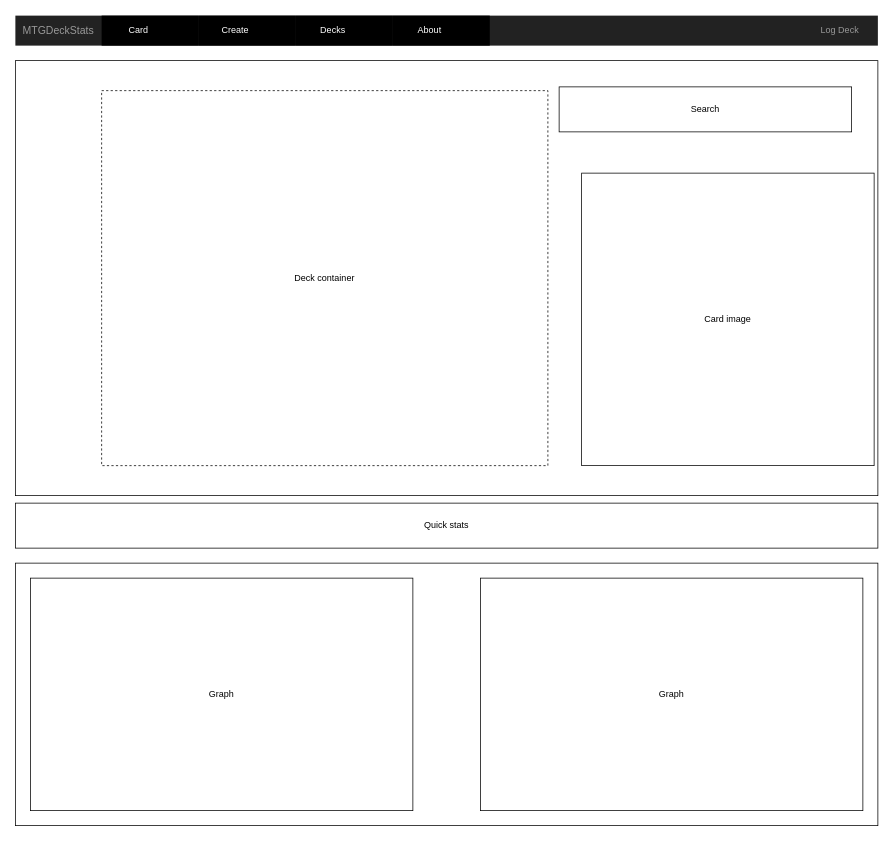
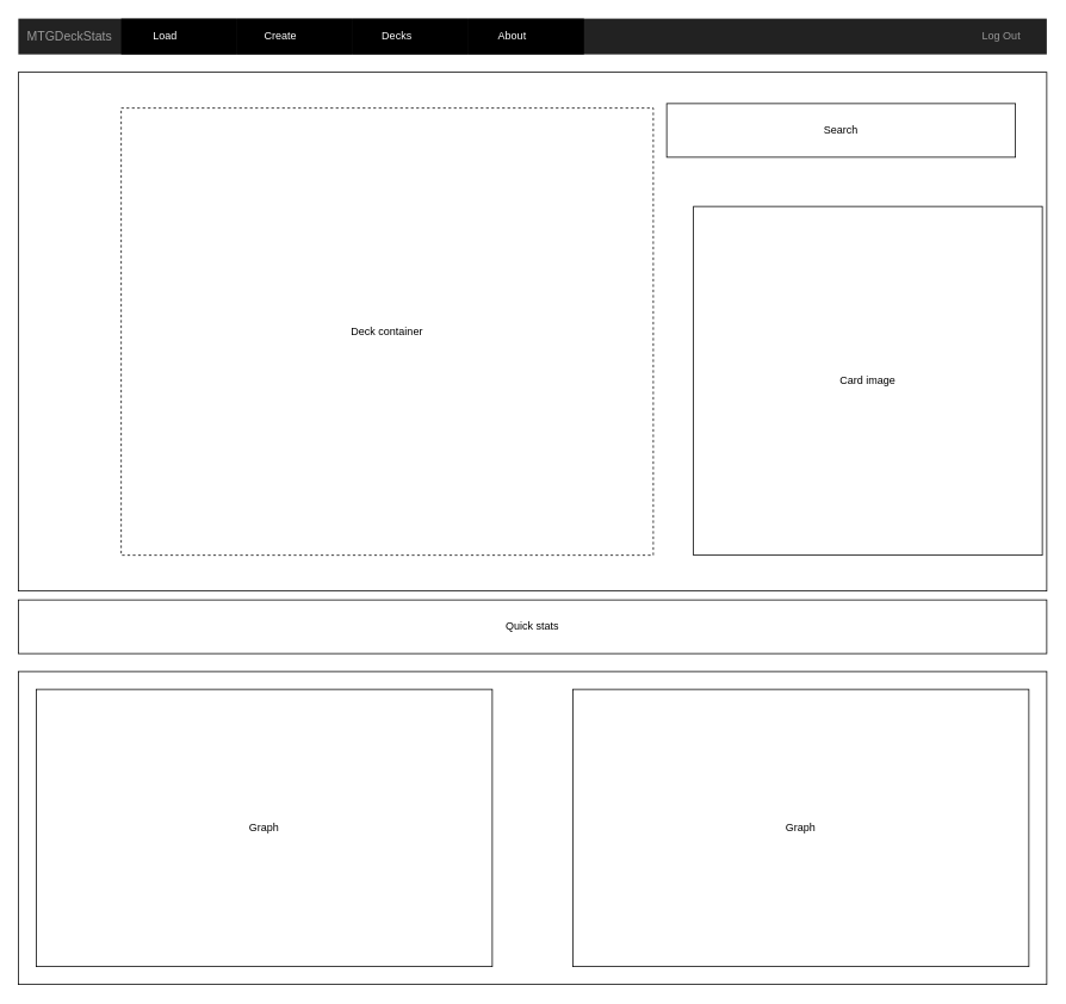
- <mxCell id="4" value="Card" style="html=1;shadow=0;dashed=0;shape=mxgraph.bootstrap.rect;fillColor=#000000;strokeColor=none;fontColor=#ffffff;spacingRight=30;whiteSpace=wrap;" parent="2" vertex="1"><mxGeometry x="115" width="129.375" height="40" as="geometry" /></mxCell>
+ <mxCell id="4" value="Load" style="html=1;shadow=0;dashed=0;shape=mxgraph.bootstrap.rect;fillColor=#000000;strokeColor=none;fontColor=#ffffff;spacingRight=30;whiteSpace=wrap;" parent="2" vertex="1"><mxGeometry x="115" width="129.375" height="40" as="geometry" /></mxCell>
- <mxCell id="5" value="Log Deck" style="html=1;shadow=0;dashed=0;fillColor=none;strokeColor=none;shape=mxgraph.bootstrap.rect;fontColor=#999999;whiteSpace=wrap;" parent="2" vertex="1"><mxGeometry x="1049.375" width="100.625" height="40" as="geometry" /></mxCell>
+ <mxCell id="5" value="Log Out" style="html=1;shadow=0;dashed=0;fillColor=none;strokeColor=none;shape=mxgraph.bootstrap.rect;fontColor=#999999;whiteSpace=wrap;" parent="2" vertex="1"><mxGeometry x="1049.375" width="100.625" height="40" as="geometry" /></mxCell>
